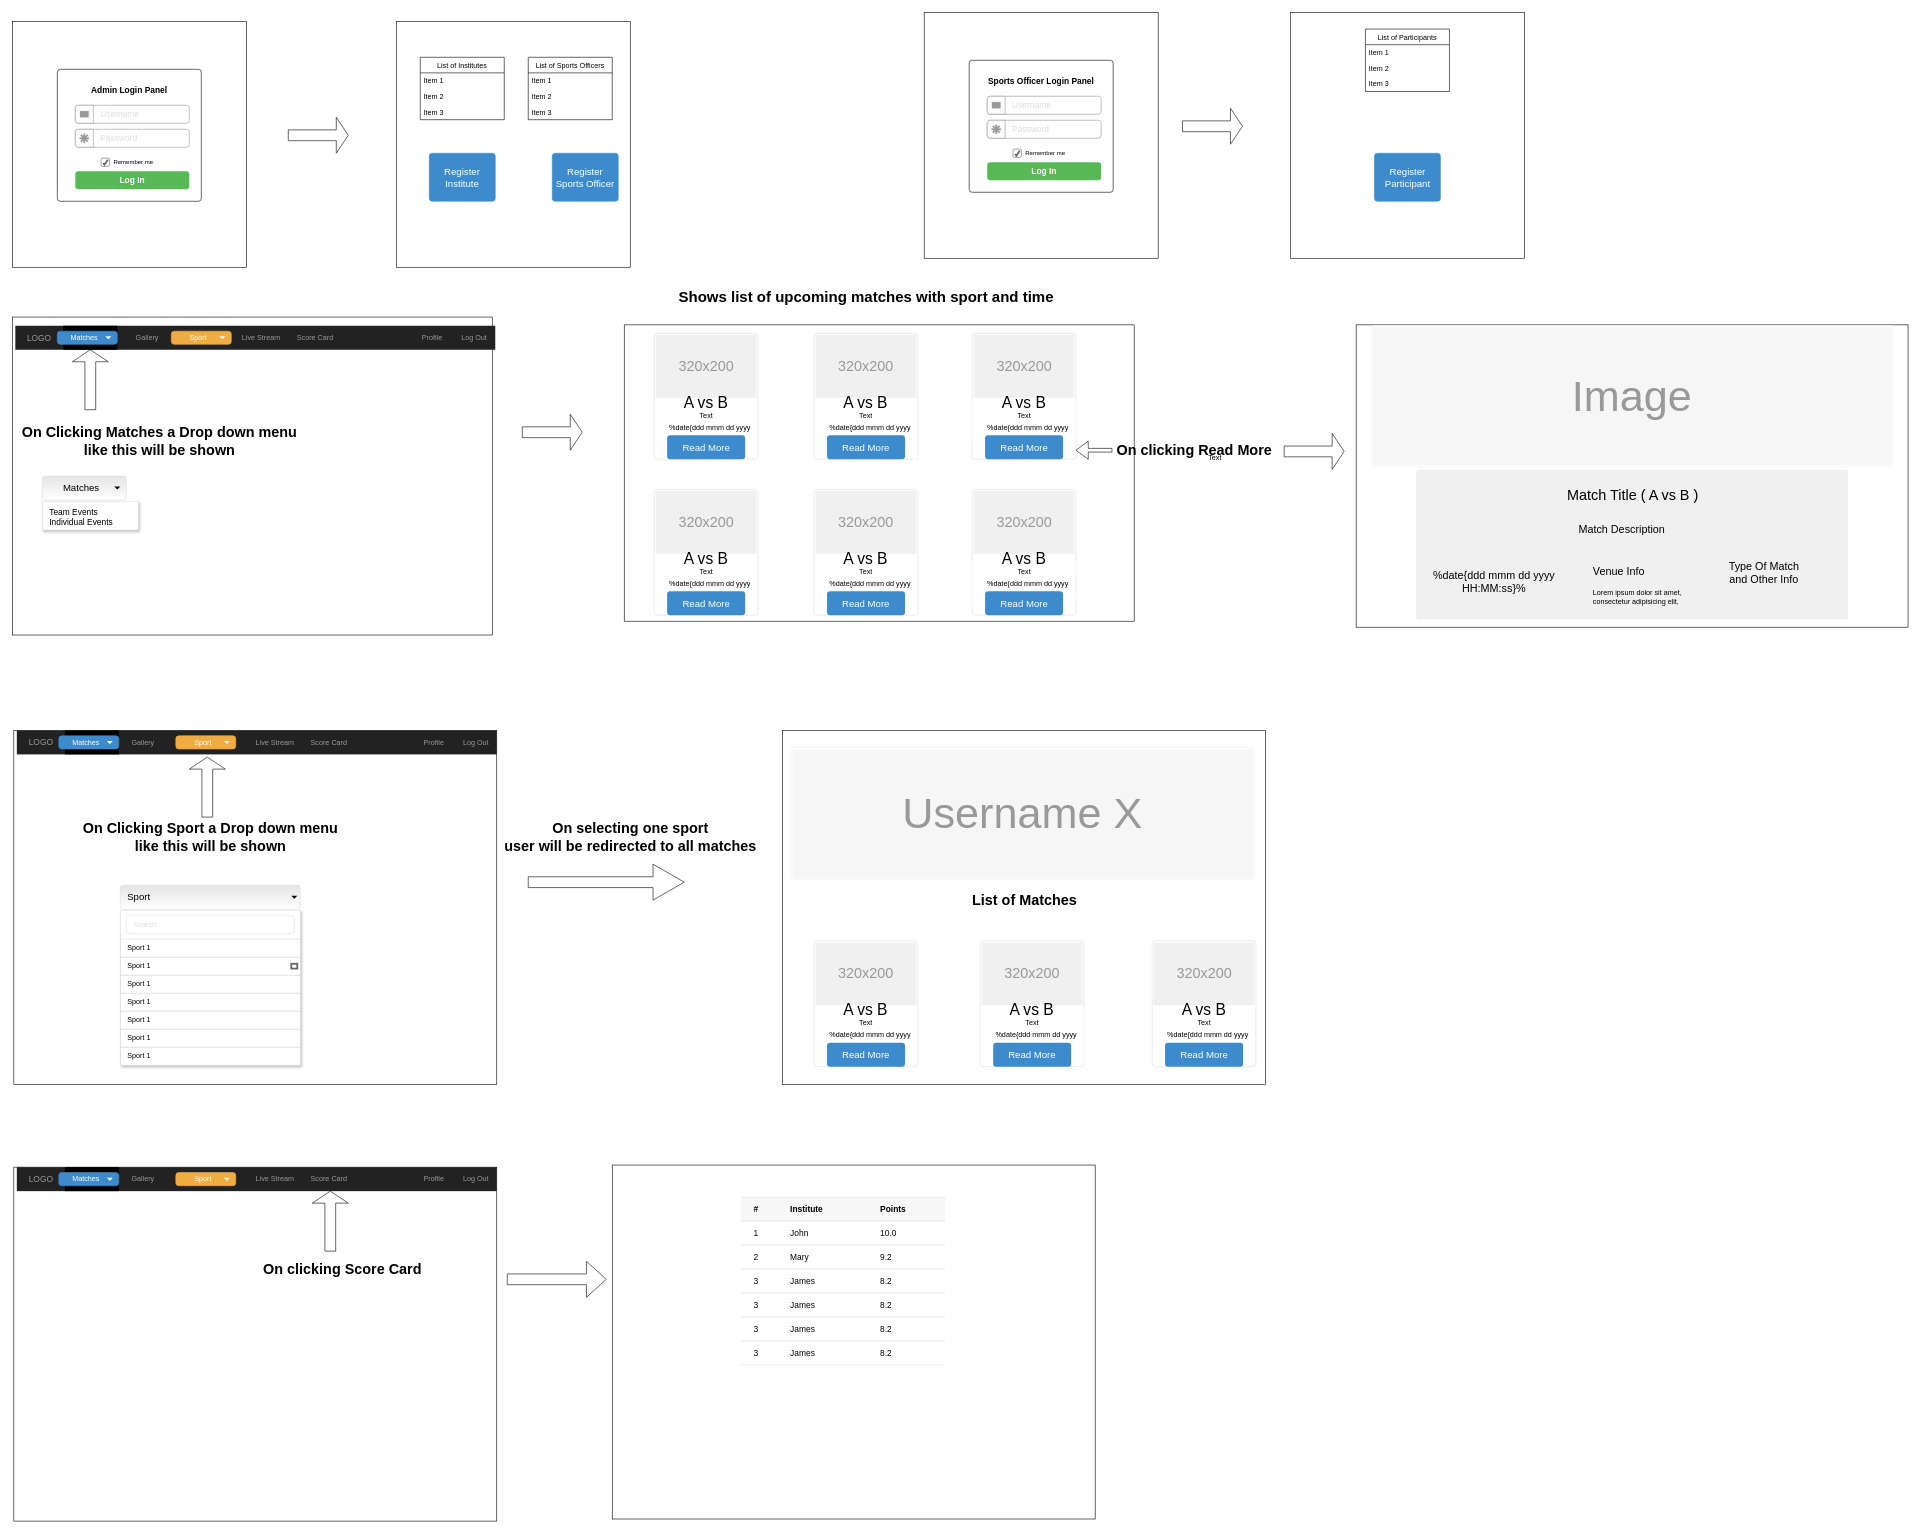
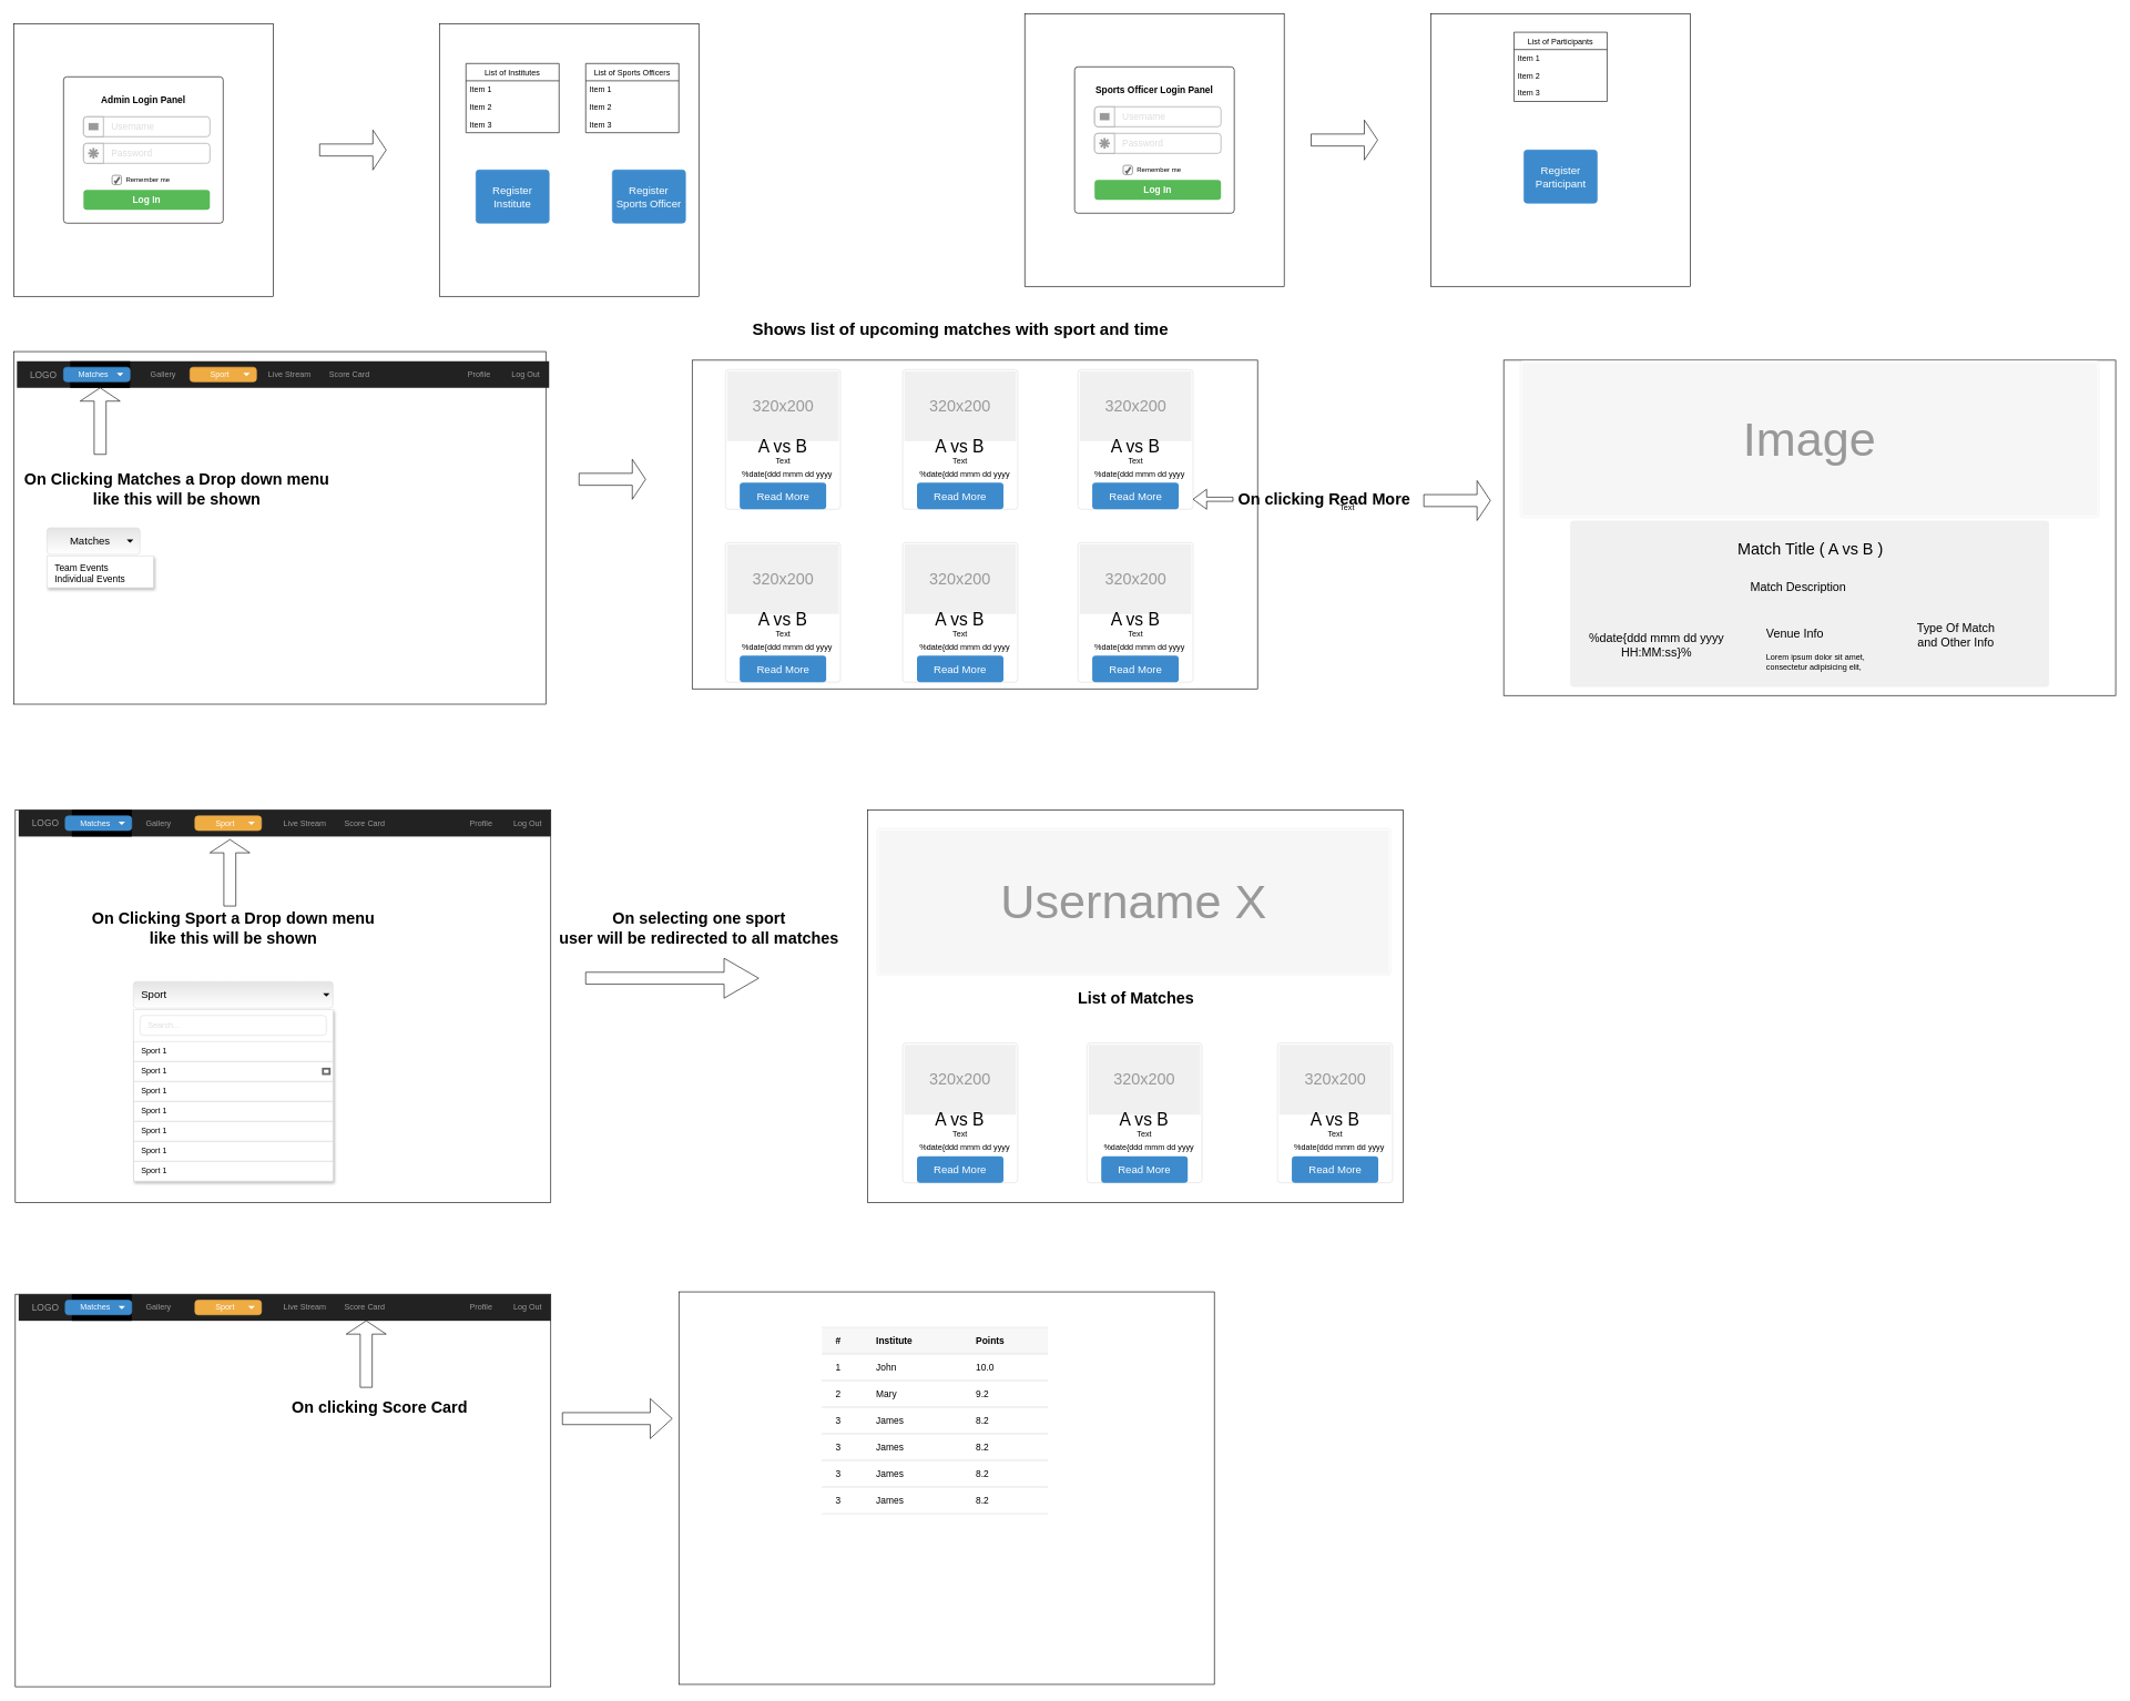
- <mxCell id="211" value="Register Participant" style="html=1;shadow=0;dashed=0;shape=mxgraph.bootstrap.rrect;rSize=5;fillColor=#3D8BCD;align=center;strokeColor=#3D8BCD;fontColor=#ffffff;fontSize=16;whiteSpace=wrap;" vertex="1" parent="1"><mxGeometry x="2290.5" y="255" width="110" height="80" as="geometry" /></mxCell>
+ <mxCell id="211" value="Register Participant" style="html=1;shadow=0;dashed=0;shape=mxgraph.bootstrap.rrect;rSize=5;fillColor=#3D8BCD;align=center;strokeColor=#3D8BCD;fontColor=#ffffff;fontSize=16;whiteSpace=wrap;" vertex="1" parent="1"><mxGeometry x="2290.5" y="225" width="110" height="80" as="geometry" /></mxCell>
